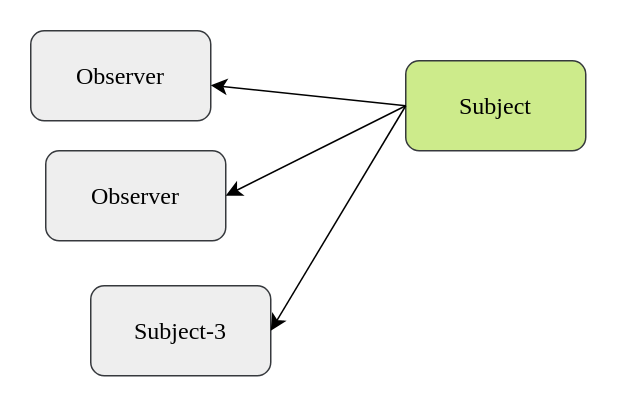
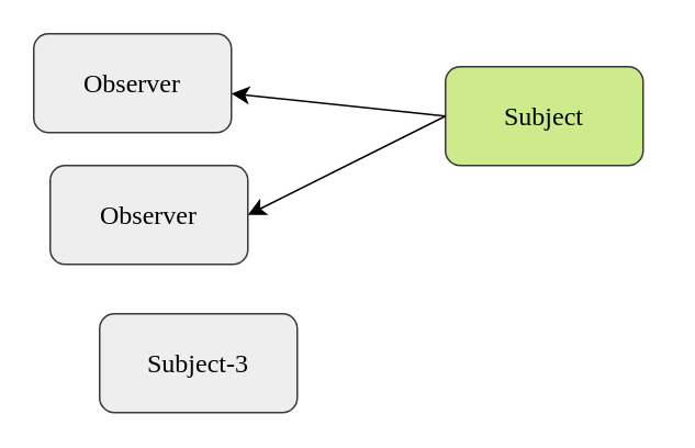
- <mxCell id="8" style="edgeStyle=none;curved=1;rounded=0;orthogonalLoop=1;jettySize=auto;html=1;entryX=1;entryY=0.5;entryDx=0;entryDy=0;fontSize=12;startSize=8;endSize=8;exitX=0;exitY=0.5;exitDx=0;exitDy=0;" parent="2" source="4" target="7" edge="1"><mxGeometry relative="1" as="geometry" /></mxCell>
